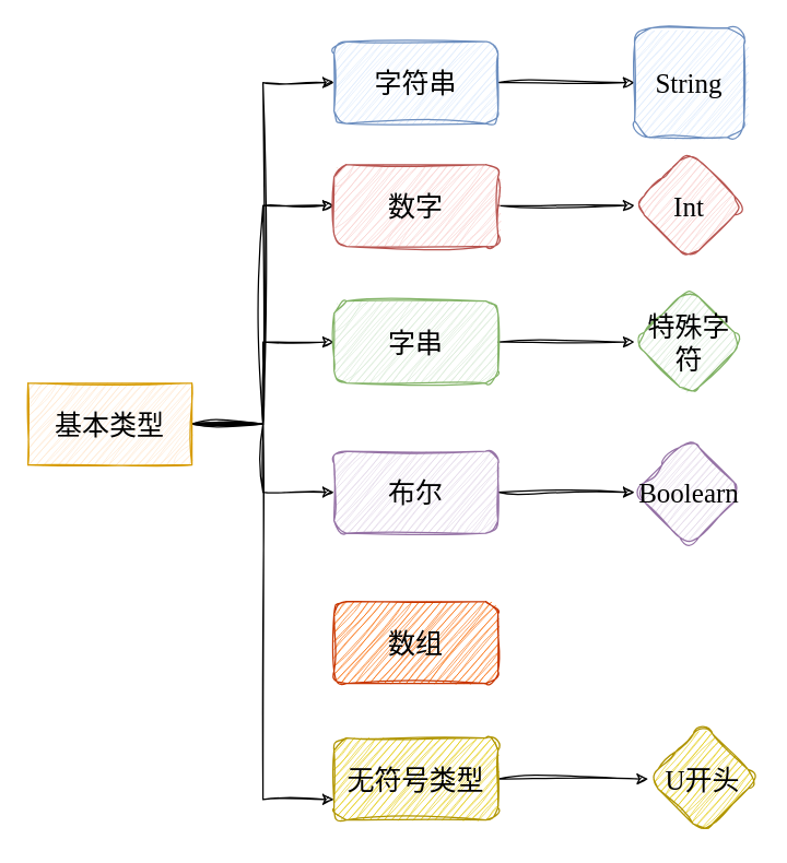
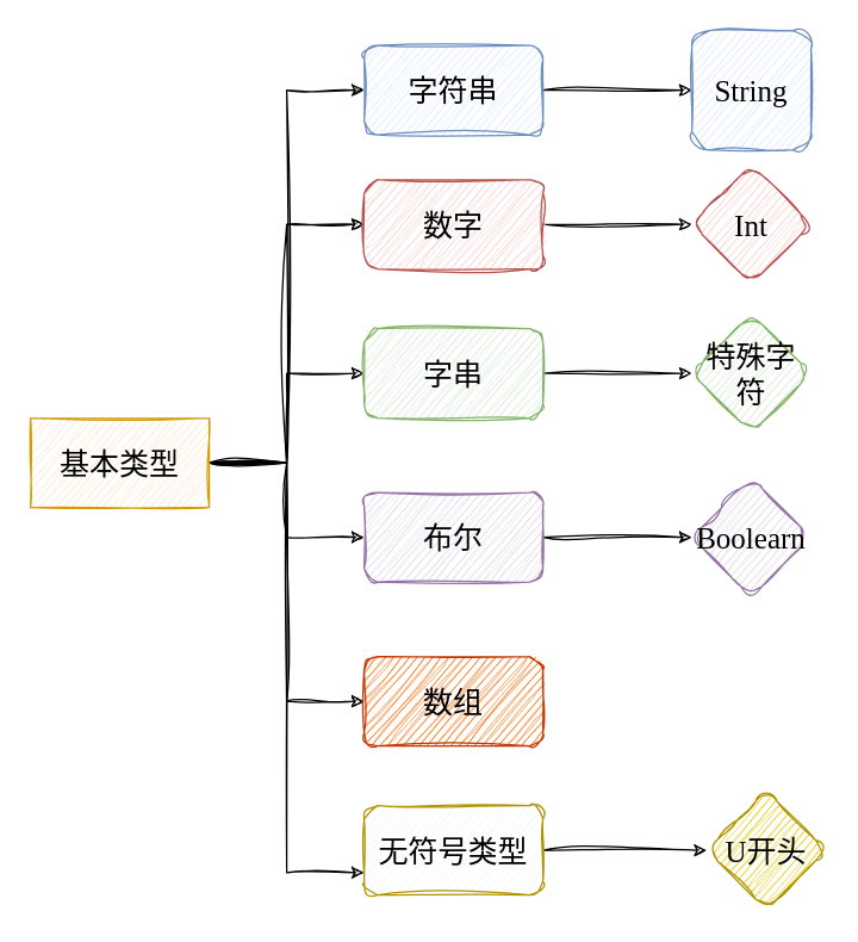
+ <mxCell id="6" style="edgeStyle=orthogonalEdgeStyle;rounded=0;sketch=1;hachureGap=4;jiggle=2;curveFitting=1;orthogonalLoop=1;jettySize=auto;html=1;entryX=0;entryY=0.5;entryDx=0;entryDy=0;fontFamily=Architects Daughter;fontSource=https%3A%2F%2Ffonts.googleapis.com%2Fcss%3Ffamily%3DArchitects%2BDaughter;fontSize=16;" edge="1" parent="1" source="8" target="17"><mxGeometry relative="1" as="geometry" /></mxCell>
- <mxCell id="19" value="无符号类型" style="rounded=1;whiteSpace=wrap;html=1;sketch=1;hachureGap=4;jiggle=2;curveFitting=1;fontFamily=Architects Daughter;fontSource=https%3A%2F%2Ffonts.googleapis.com%2Fcss%3Ffamily%3DArchitects%2BDaughter;fontSize=20;fillColor=#e3c800;fontColor=#000000;strokeColor=#B09500;" vertex="1" parent="1"><mxGeometry x="244" y="540" width="120" height="60" as="geometry" /></mxCell>
+ <mxCell id="19" value="无符号类型" style="rounded=1;whiteSpace=wrap;html=1;sketch=1;hachureGap=4;jiggle=2;curveFitting=1;fontFamily=Architects Daughter;fontSource=https%3A%2F%2Ffonts.googleapis.com%2Fcss%3Ffamily%3DArchitects%2BDaughter;fontSize=20;fillColor=#f5f5f5;fontColor=#000000;strokeColor=#B09500;" vertex="1" parent="1"><mxGeometry x="244" y="540" width="120" height="60" as="geometry" /></mxCell>
